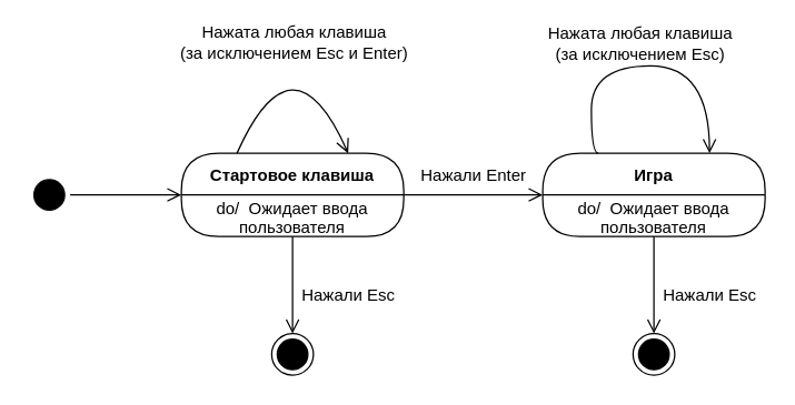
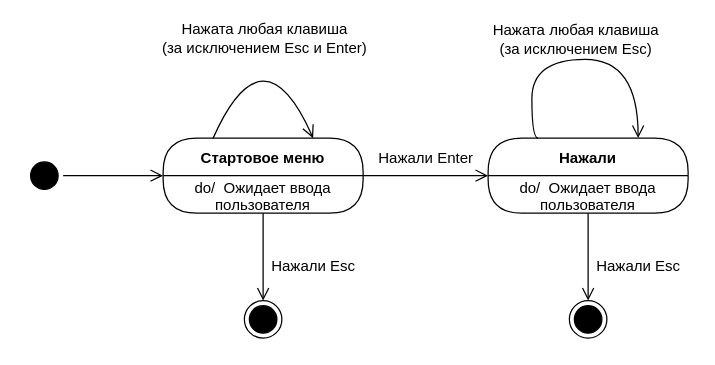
- <mxCell id="3" value="Стартовое клавиша" style="swimlane;fontStyle=1;align=center;verticalAlign=middle;childLayout=stackLayout;horizontal=1;startSize=30;horizontalStack=0;resizeParent=0;resizeLast=1;container=0;fontColor=#000000;collapsible=0;rounded=1;arcSize=30;strokeColor=#000000;fillColor=#FFFFFF;swimlaneFillColor=#FFFFFF;dropTarget=0;" vertex="1" parent="1"><mxGeometry x="130" y="110" width="160" height="60" as="geometry" /></mxCell>
+ <mxCell id="3" value="Стартовое меню" style="swimlane;fontStyle=1;align=center;verticalAlign=middle;childLayout=stackLayout;horizontal=1;startSize=30;horizontalStack=0;resizeParent=0;resizeLast=1;container=0;fontColor=#000000;collapsible=0;rounded=1;arcSize=30;strokeColor=#000000;fillColor=#FFFFFF;swimlaneFillColor=#FFFFFF;dropTarget=0;" vertex="1" parent="1"><mxGeometry x="130" y="110" width="160" height="60" as="geometry" /></mxCell>
- <mxCell id="9" value="Игра" style="swimlane;fontStyle=1;align=center;verticalAlign=middle;childLayout=stackLayout;horizontal=1;startSize=30;horizontalStack=0;resizeParent=0;resizeLast=1;container=0;fontColor=#000000;collapsible=0;rounded=1;arcSize=30;strokeColor=#000000;fillColor=#FFFFFF;swimlaneFillColor=#FFFFFF;dropTarget=0;" vertex="1" parent="1"><mxGeometry x="390" y="110" width="160" height="60" as="geometry" /></mxCell>
+ <mxCell id="9" value="Нажали" style="swimlane;fontStyle=1;align=center;verticalAlign=middle;childLayout=stackLayout;horizontal=1;startSize=30;horizontalStack=0;resizeParent=0;resizeLast=1;container=0;fontColor=#000000;collapsible=0;rounded=1;arcSize=30;strokeColor=#000000;fillColor=#FFFFFF;swimlaneFillColor=#FFFFFF;dropTarget=0;" vertex="1" parent="1"><mxGeometry x="390" y="110" width="160" height="60" as="geometry" /></mxCell>
